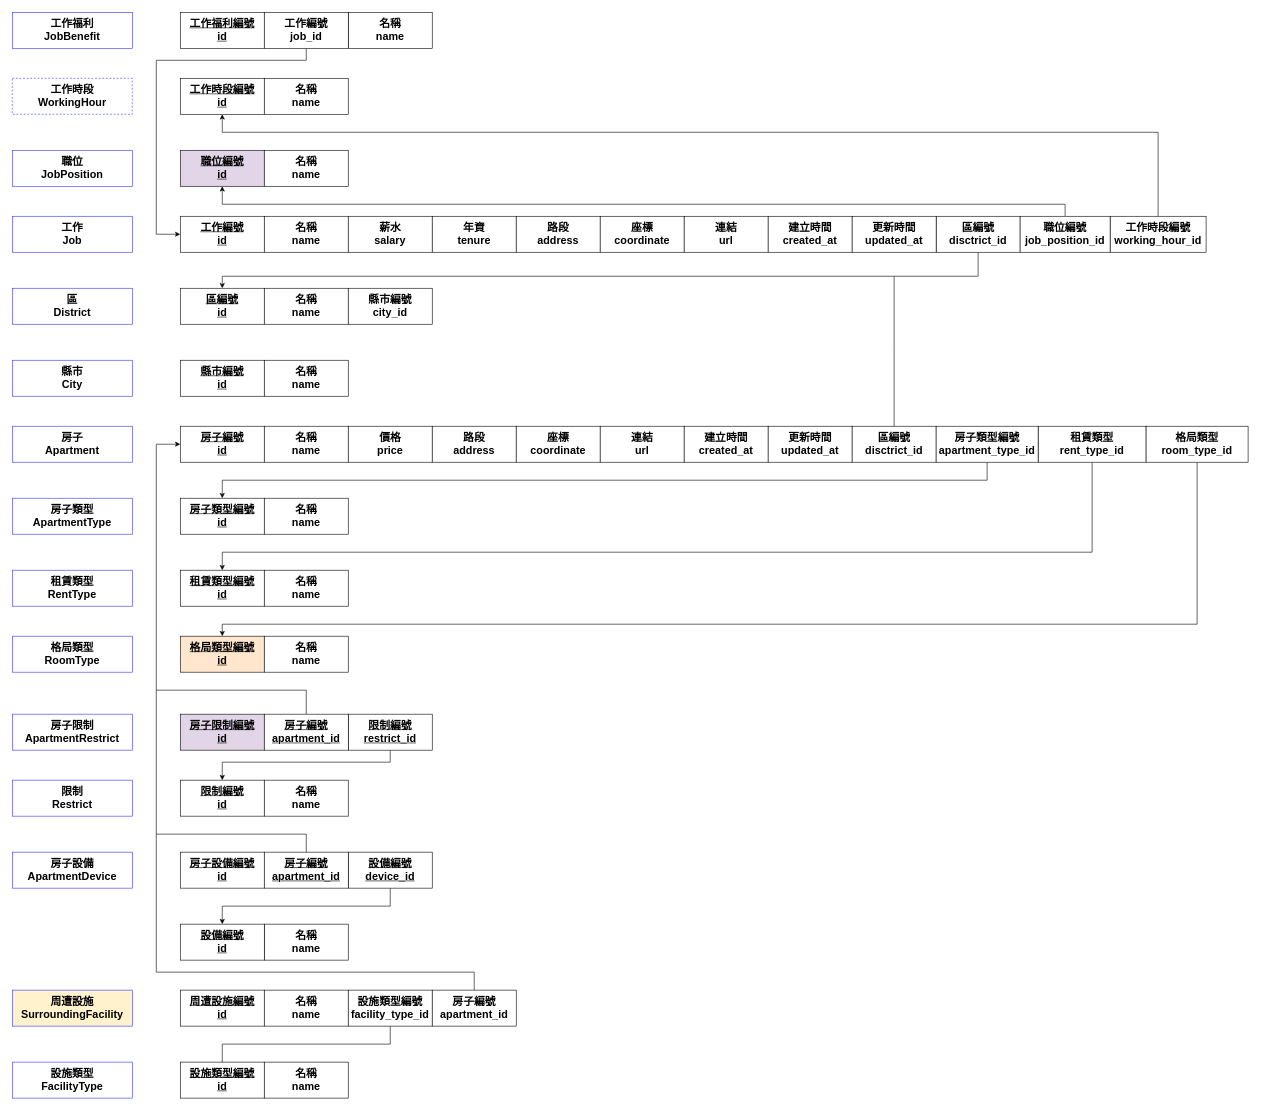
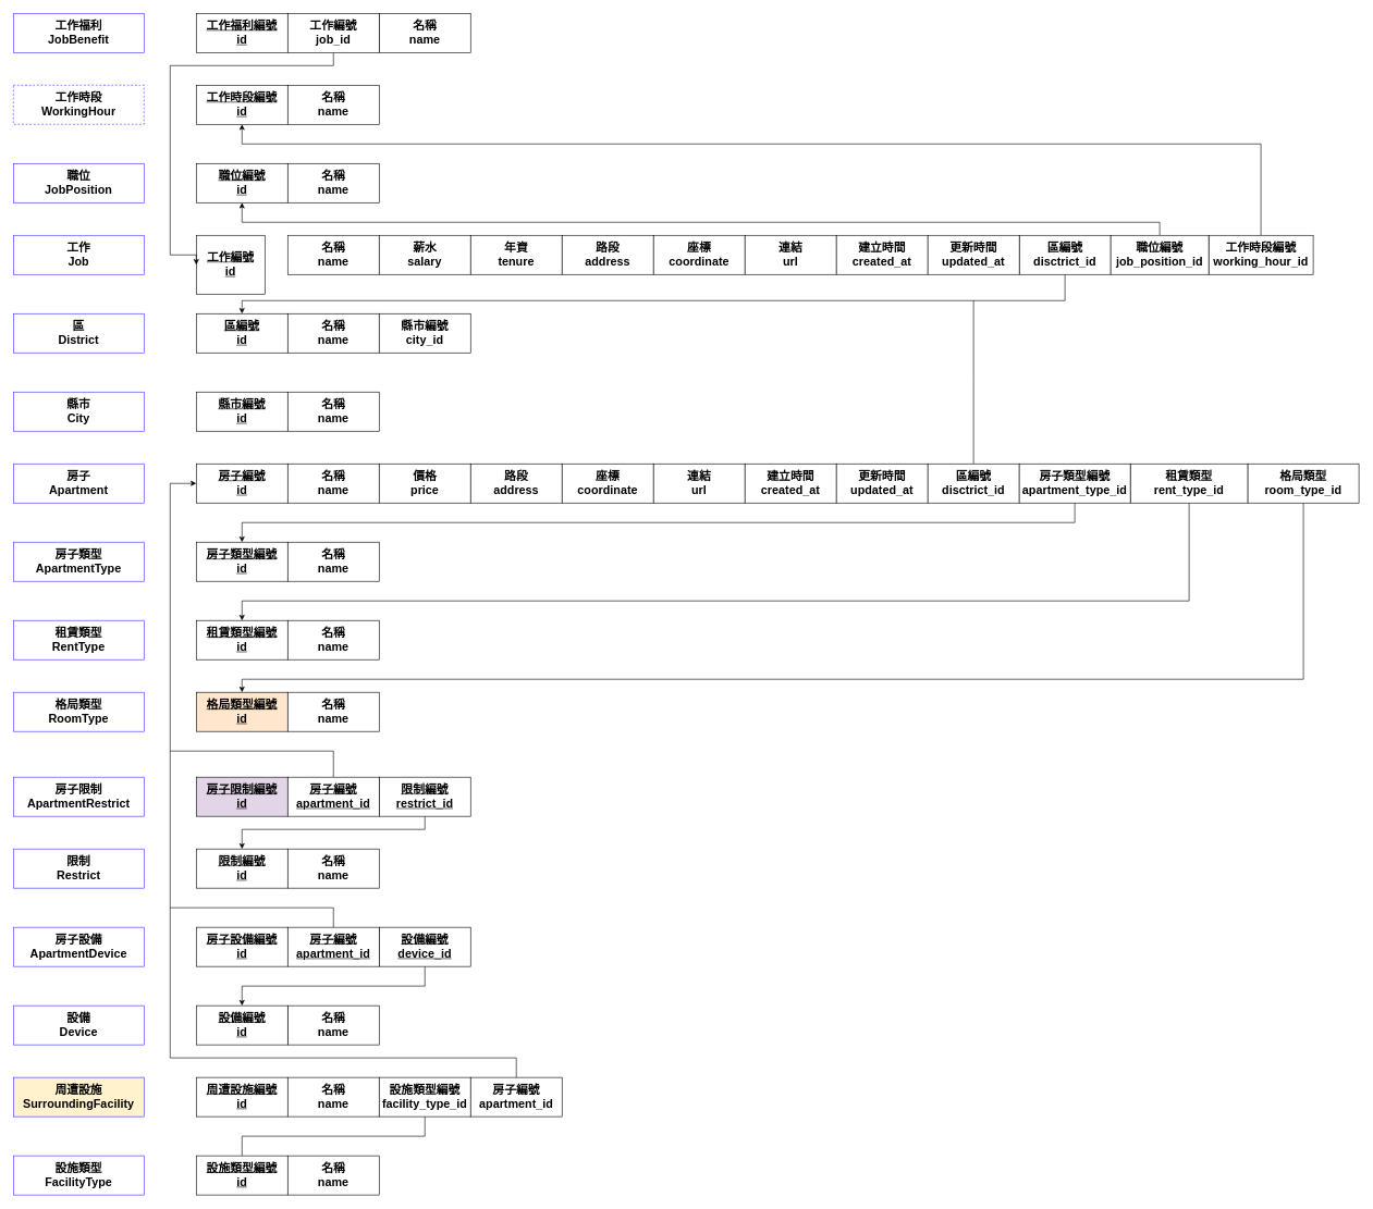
- <mxCell id="63" value="&lt;h2&gt;&lt;u&gt;職位編號&lt;br&gt;id&lt;/u&gt;&lt;/h2&gt;" style="rounded=0;whiteSpace=wrap;html=1;fillColor=#e1d5e7;" vertex="1" parent="1"><mxGeometry x="300" y="250" width="140" height="60" as="geometry" /></mxCell>
+ <mxCell id="63" value="&lt;h2&gt;&lt;u&gt;職位編號&lt;br&gt;id&lt;/u&gt;&lt;/h2&gt;" style="rounded=0;whiteSpace=wrap;html=1;" vertex="1" parent="1"><mxGeometry x="300" y="250" width="140" height="60" as="geometry" /></mxCell>
- <mxCell id="16" value="&lt;h2&gt;&lt;u&gt;工作編號&lt;br&gt;id&lt;/u&gt;&lt;/h2&gt;" style="rounded=0;whiteSpace=wrap;html=1;" vertex="1" parent="1"><mxGeometry x="300" y="360" width="140" height="60" as="geometry" /></mxCell>
+ <mxCell id="16" value="&lt;h2&gt;&lt;u&gt;工作編號&lt;br&gt;id&lt;/u&gt;&lt;/h2&gt;" style="rounded=0;whiteSpace=wrap;html=1;" vertex="1" parent="1"><mxGeometry x="300" y="360" width="105" height="90" as="geometry" /></mxCell>
+ <mxCell id="9" value="&lt;h2&gt;設備&lt;br&gt;Device&lt;/h2&gt;" style="rounded=0;whiteSpace=wrap;html=1;strokeColor=#3333FF;" vertex="1" parent="1"><mxGeometry x="20" y="1540" width="200" height="60" as="geometry" /></mxCell>
